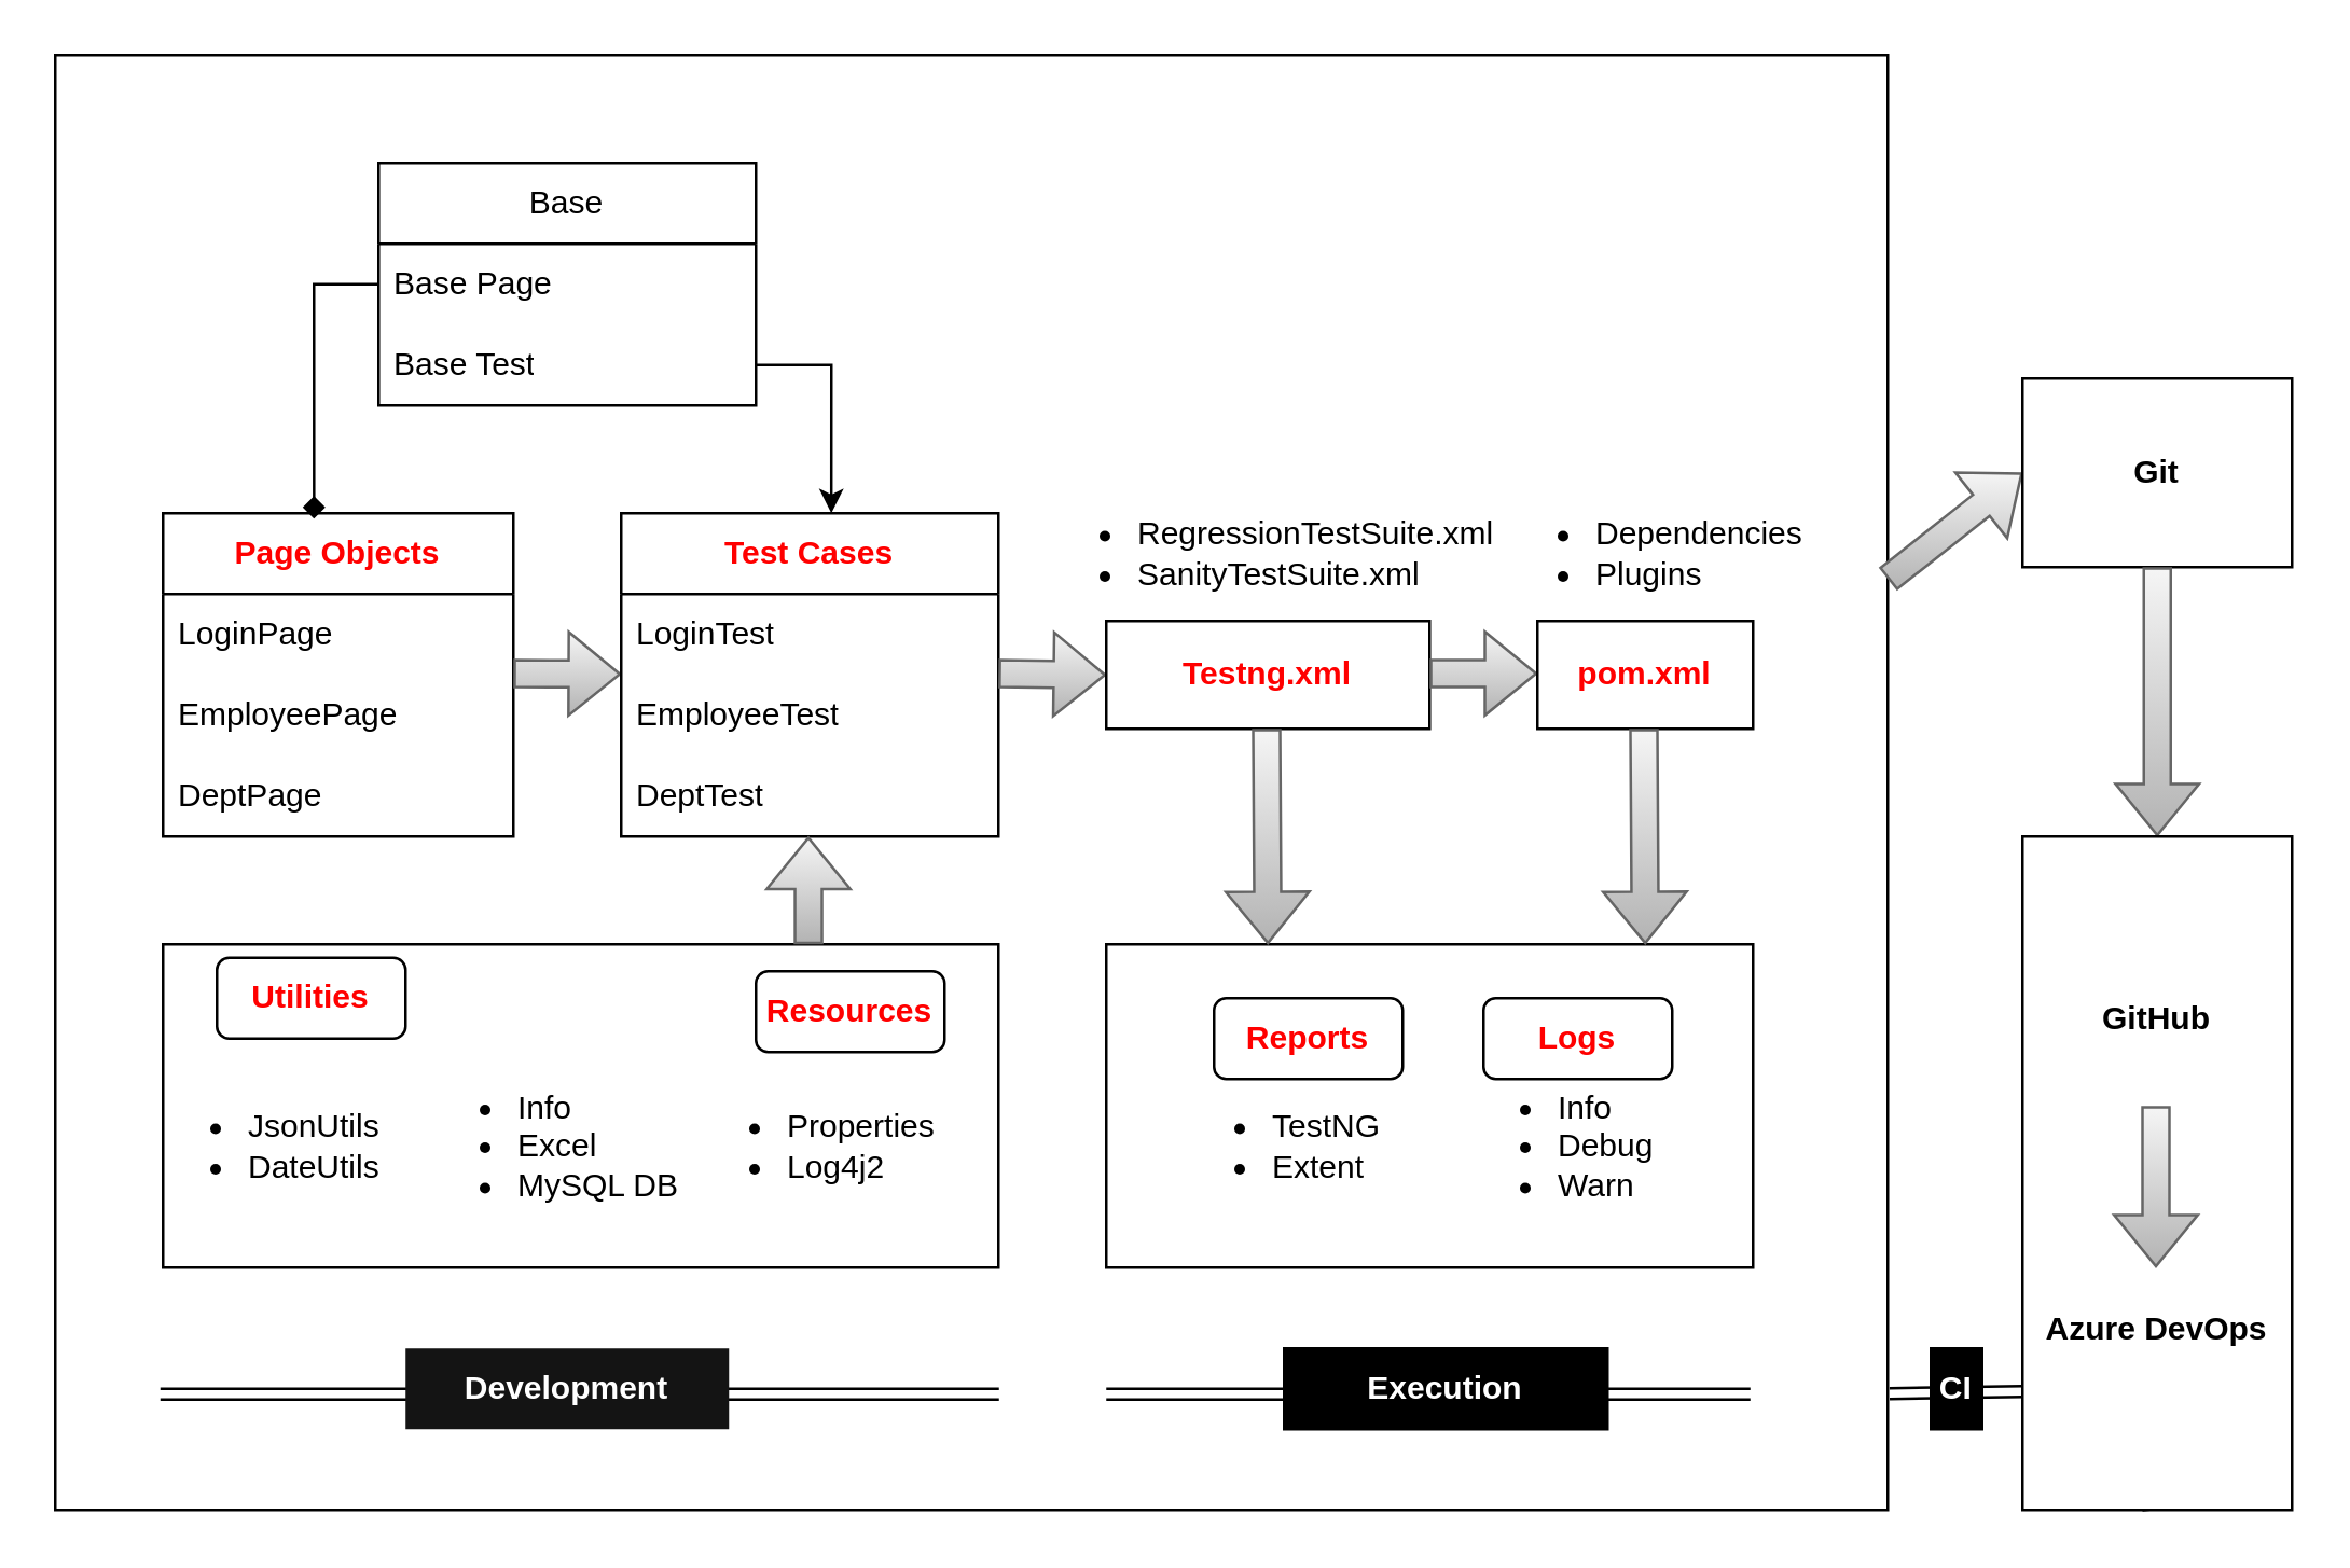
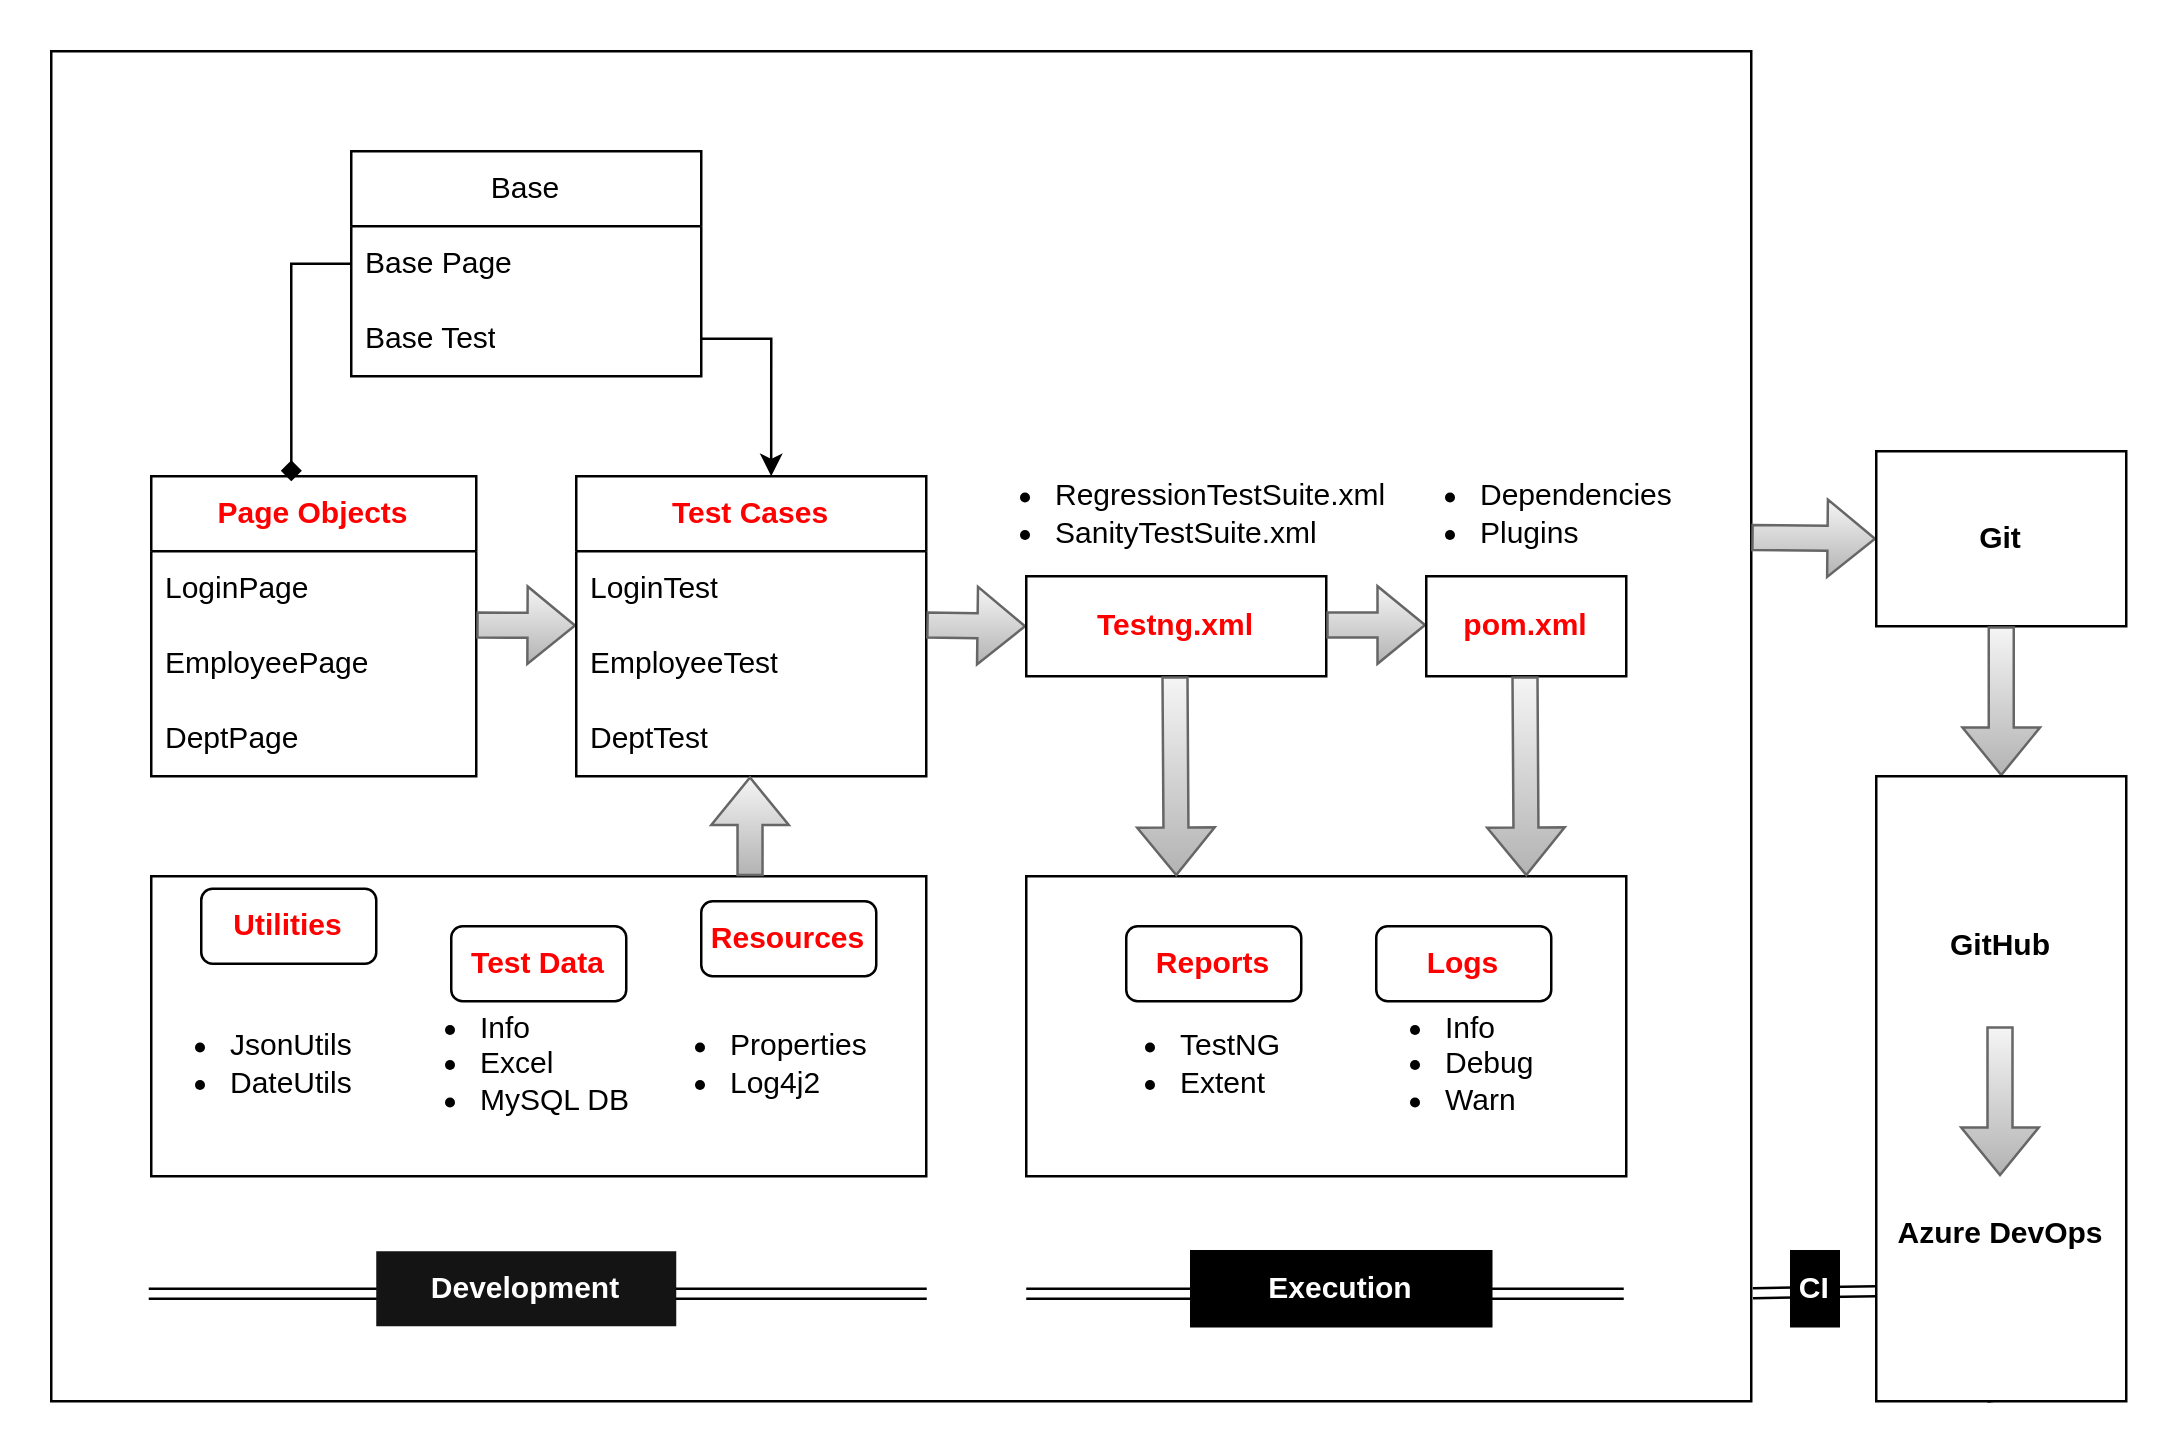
- <mxCell id="24" value="Git" style="rounded=0;whiteSpace=wrap;html=1;fontStyle=1" vertex="1" parent="1"><mxGeometry x="750" y="140" width="100" height="70" as="geometry" /></mxCell>
+ <mxCell id="24" value="Git" style="rounded=0;whiteSpace=wrap;html=1;fontStyle=1" vertex="1" parent="1"><mxGeometry x="750" y="180" width="100" height="70" as="geometry" /></mxCell>
+ <mxCell id="18" value="Test Data" style="rounded=1;whiteSpace=wrap;html=1;fontColor=#FF0000;fontStyle=1" vertex="1" parent="1"><mxGeometry x="180" y="370" width="70" height="30" as="geometry" /></mxCell>
